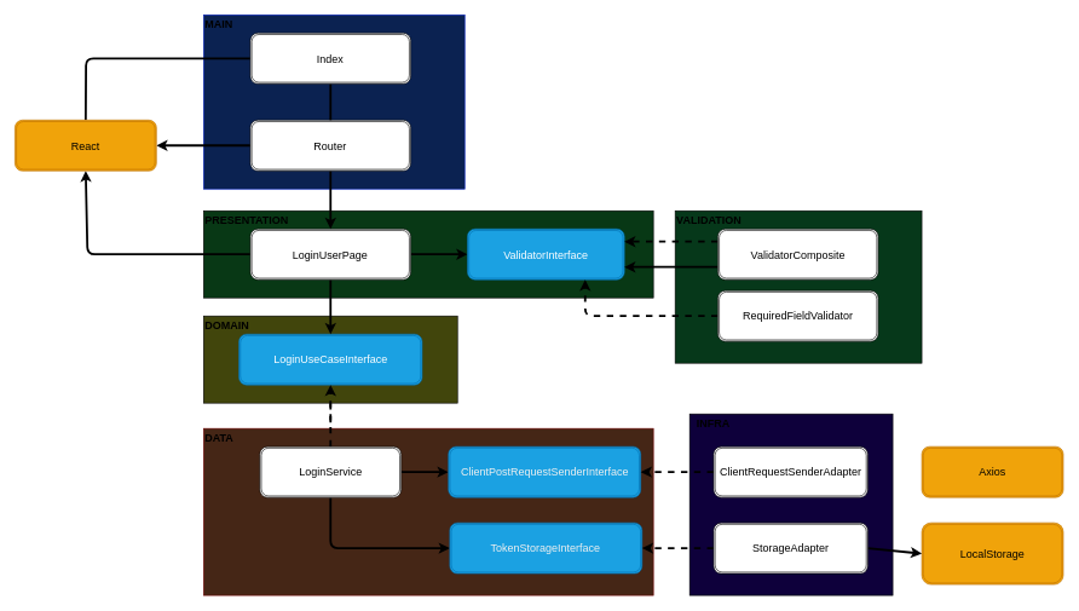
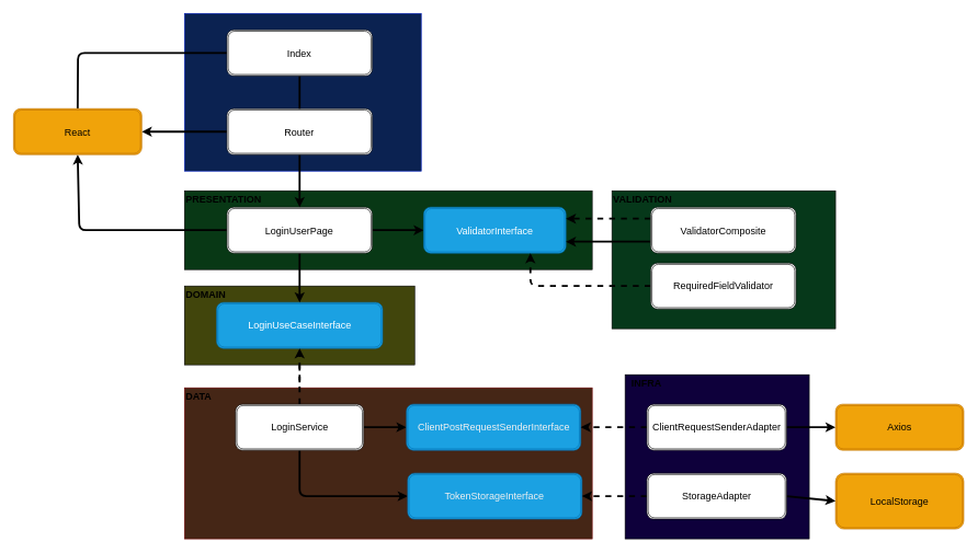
- <mxCell id="27" value="MAIN" style="text;strokeColor=none;fillColor=none;html=1;fontSize=15;fontStyle=1;verticalAlign=middle;align=left;" parent="1" vertex="1"><mxGeometry x="280" y="20" width="60" height="25" as="geometry" /></mxCell>
+ <mxCell id="15" style="edgeStyle=none;html=1;exitX=1;exitY=0.5;exitDx=0;exitDy=0;entryX=0;entryY=0.5;entryDx=0;entryDy=0;strokeWidth=3;" edge="1" parent="1" source="17" target="18"><mxGeometry relative="1" as="geometry" /></mxCell>
